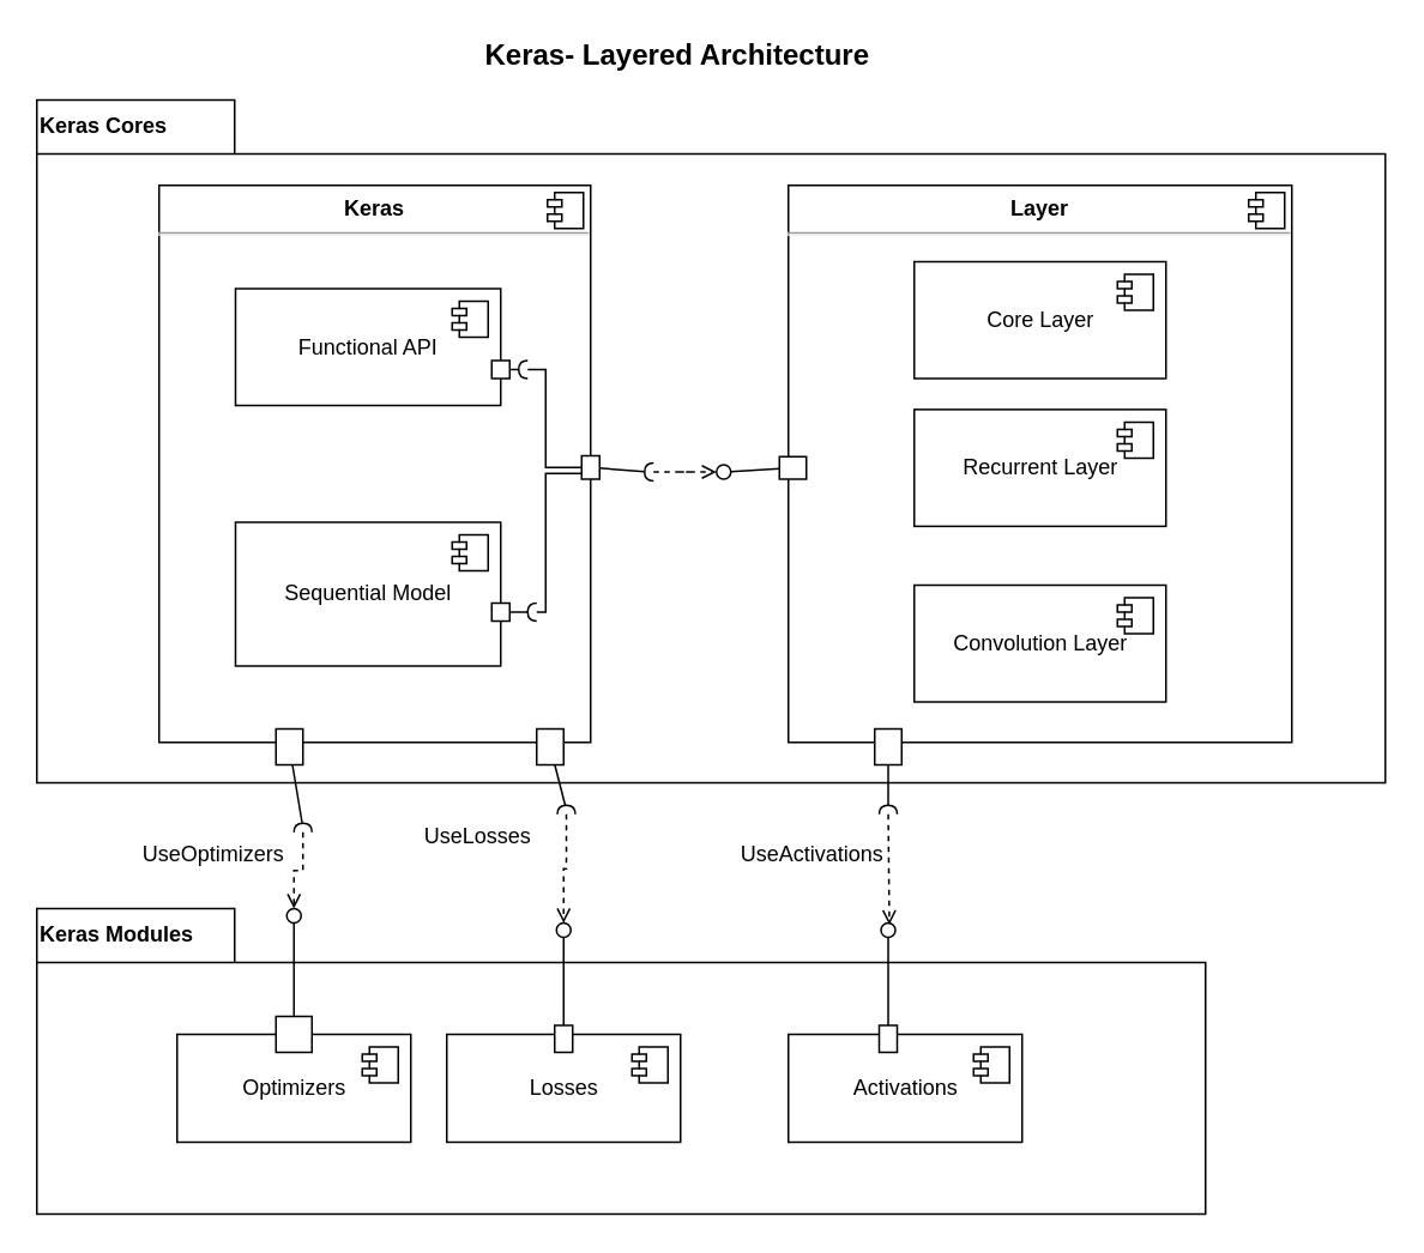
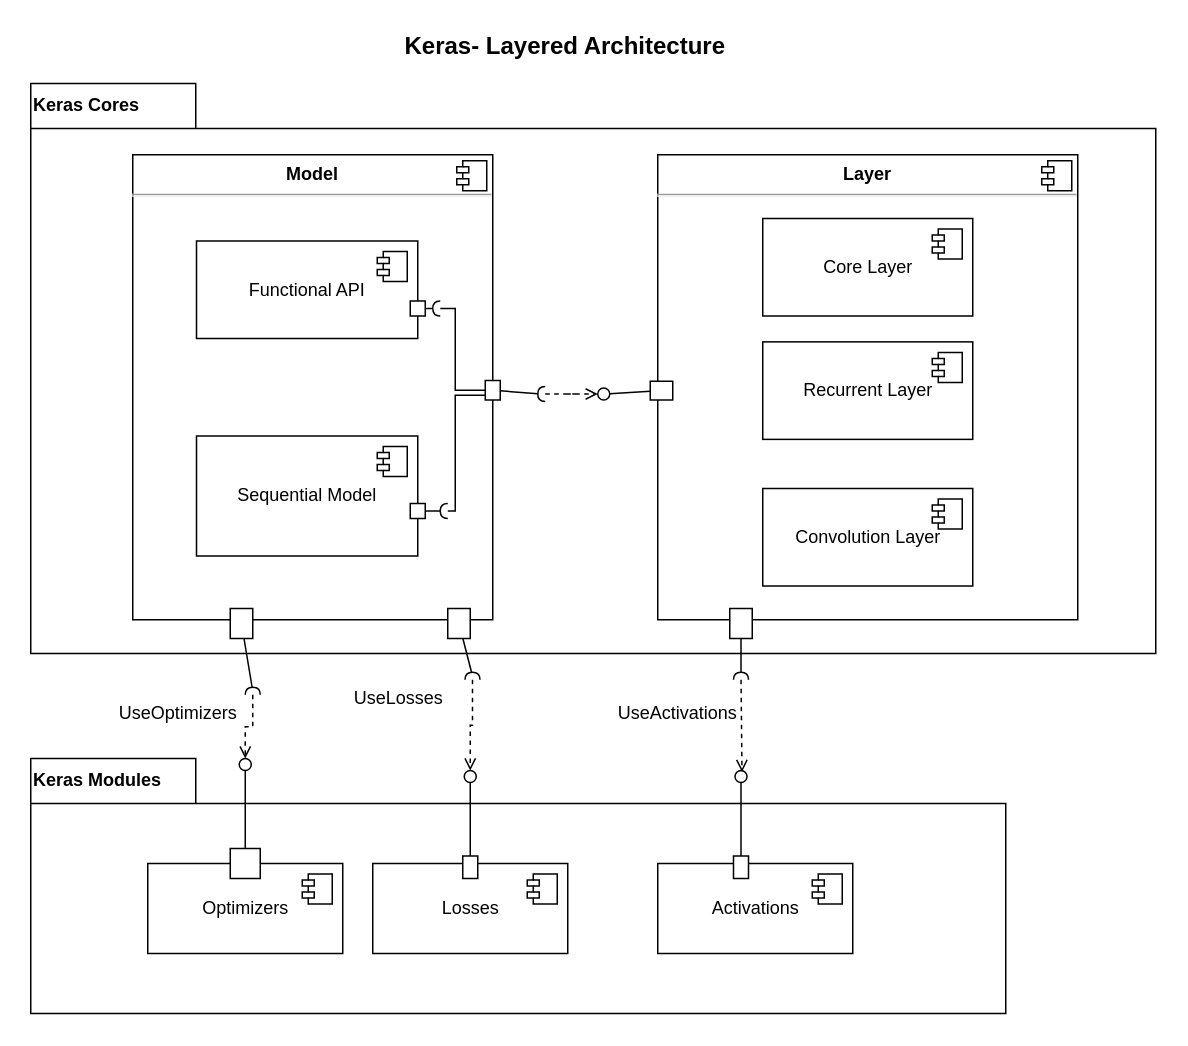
- <mxCell id="6" value="&lt;p style=&quot;margin: 0px ; margin-top: 6px ; text-align: center&quot;&gt;&lt;b&gt;Keras&lt;/b&gt;&lt;/p&gt;&lt;hr&gt;&lt;p style=&quot;margin: 0px ; margin-left: 8px&quot;&gt;&lt;br&gt;&lt;br&gt;&lt;/p&gt;" style="align=left;overflow=fill;html=1;dropTarget=0;fillColor=default;" parent="1" vertex="1"><mxGeometry x="88" y="102.5" width="240" height="310" as="geometry" /></mxCell>
+ <mxCell id="6" value="&lt;p style=&quot;margin: 0px ; margin-top: 6px ; text-align: center&quot;&gt;&lt;b&gt;Model&lt;/b&gt;&lt;/p&gt;&lt;hr&gt;&lt;p style=&quot;margin: 0px ; margin-left: 8px&quot;&gt;&lt;br&gt;&lt;br&gt;&lt;/p&gt;" style="align=left;overflow=fill;html=1;dropTarget=0;fillColor=default;" parent="1" vertex="1"><mxGeometry x="88" y="102.5" width="240" height="310" as="geometry" /></mxCell>
